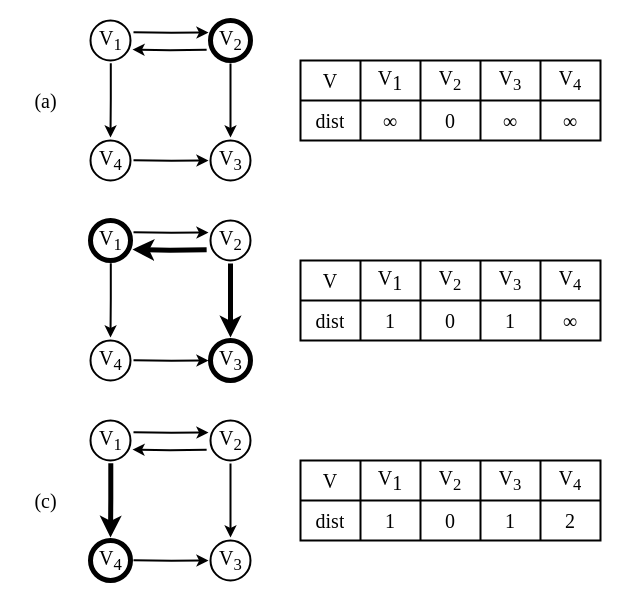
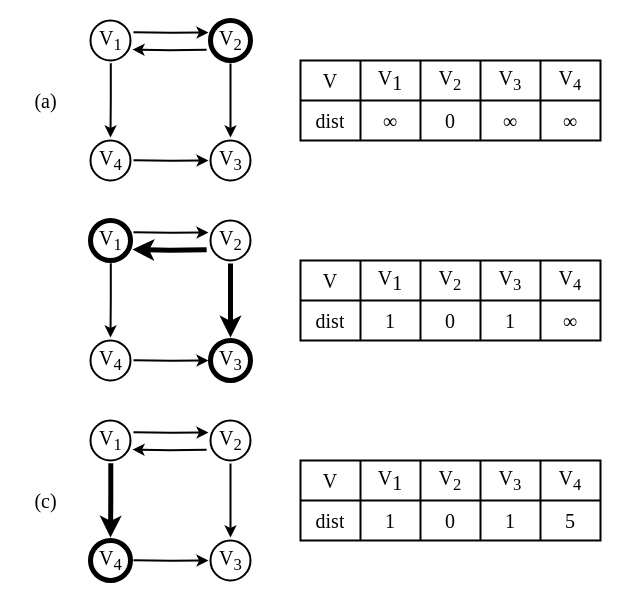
- <mxCell id="80" value="2" style="shape=partialRectangle;html=1;whiteSpace=wrap;connectable=0;strokeColor=inherit;overflow=hidden;fillColor=none;top=0;left=0;bottom=0;right=0;pointerEvents=1;fontFamily=Times New Roman;fontSize=20;strokeWidth=2;shadow=0;" parent="75" vertex="1"><mxGeometry x="240" width="60" height="40" as="geometry"><mxRectangle width="60" height="40" as="alternateBounds" /></mxGeometry></mxCell>
+ <mxCell id="80" value="5" style="shape=partialRectangle;html=1;whiteSpace=wrap;connectable=0;strokeColor=inherit;overflow=hidden;fillColor=none;top=0;left=0;bottom=0;right=0;pointerEvents=1;fontFamily=Times New Roman;fontSize=20;strokeWidth=2;shadow=0;" parent="75" vertex="1"><mxGeometry x="240" width="60" height="40" as="geometry"><mxRectangle width="60" height="40" as="alternateBounds" /></mxGeometry></mxCell>
